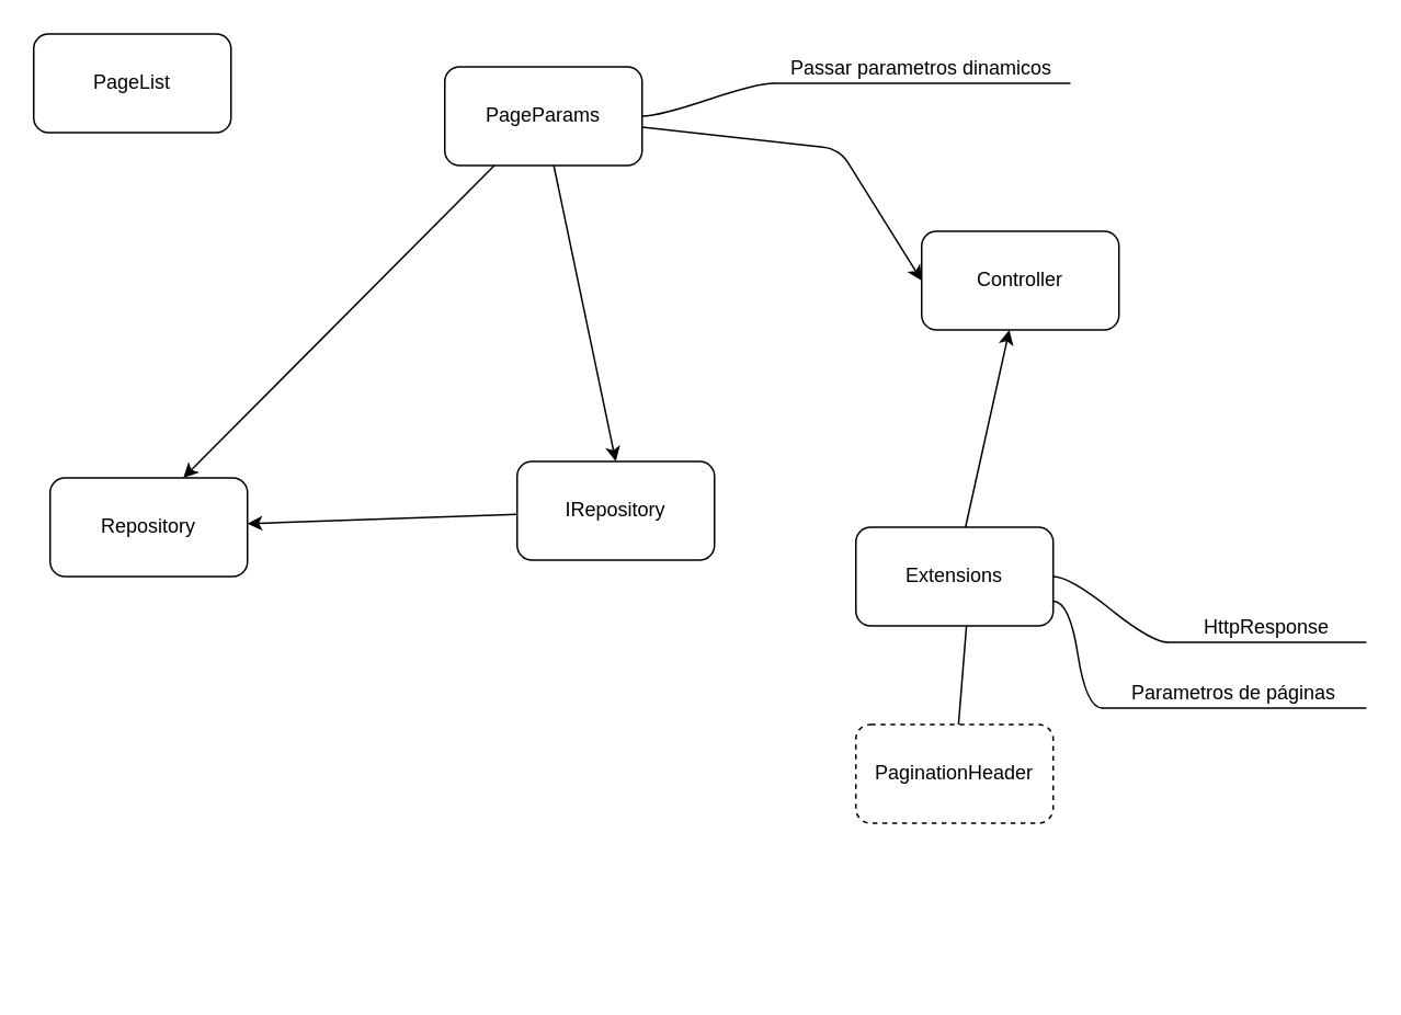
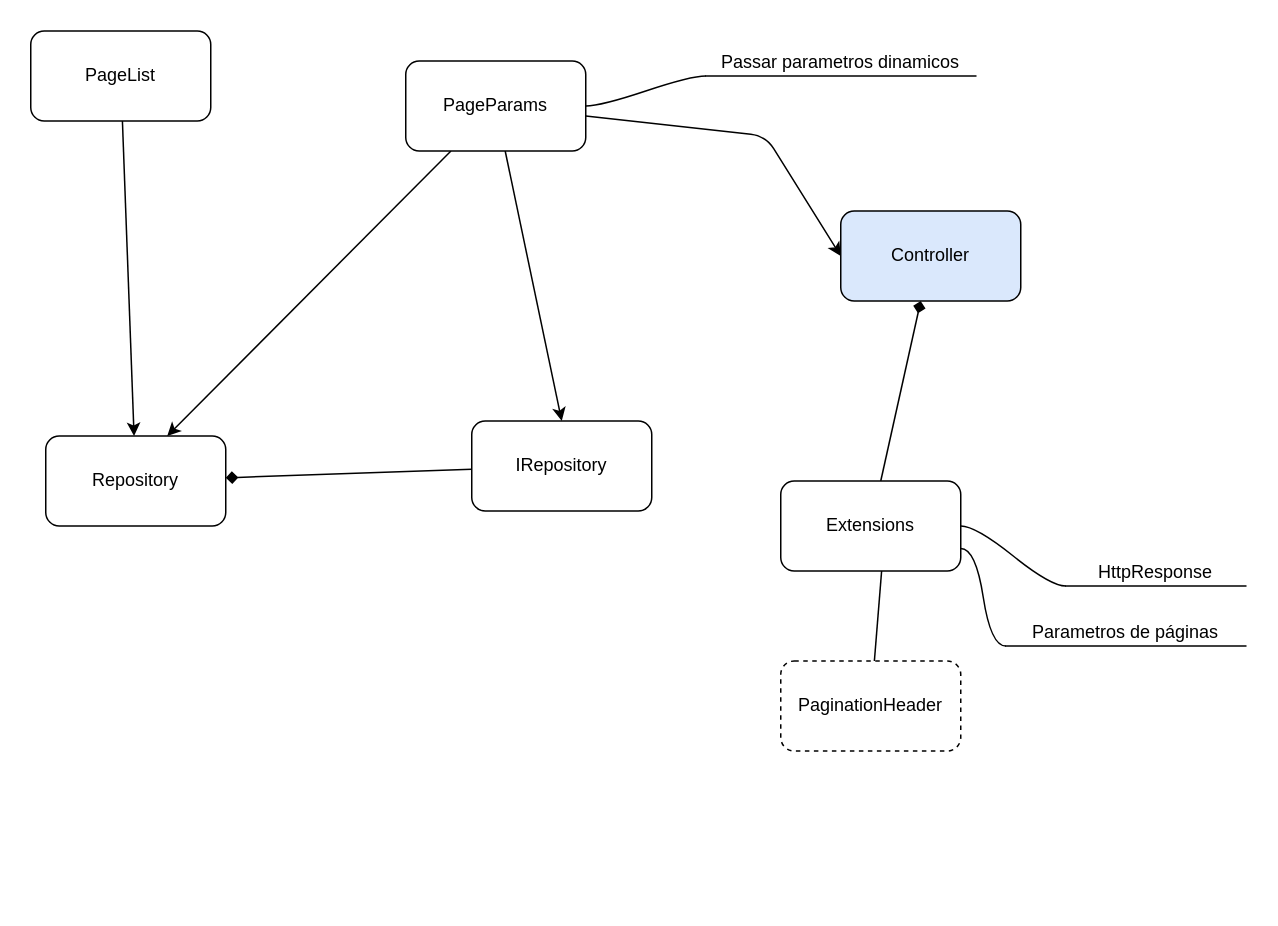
- <mxCell id="14" value="Controller" style="rounded=1;whiteSpace=wrap;html=1;" vertex="1" parent="1"><mxGeometry x="560" y="140" width="120" height="60" as="geometry" /></mxCell>
+ <mxCell id="14" value="Controller" style="rounded=1;whiteSpace=wrap;html=1;fillColor=#dae8fc;" vertex="1" parent="1"><mxGeometry x="560" y="140" width="120" height="60" as="geometry" /></mxCell>
+ <mxCell id="3" value="" style="edgeStyle=none;html=1;" parent="1" source="4" target="5" edge="1"><mxGeometry relative="1" as="geometry" /></mxCell>
- <mxCell id="17" style="edgeStyle=none;html=1;" edge="1" parent="1" source="18" target="14"><mxGeometry relative="1" as="geometry" /></mxCell>
+ <mxCell id="17" style="edgeStyle=none;html=1;endArrow=diamond;" edge="1" parent="1" source="18" target="14"><mxGeometry relative="1" as="geometry" /></mxCell>
- <mxCell id="6" style="edgeStyle=none;html=1;" parent="1" source="7" target="5" edge="1"><mxGeometry relative="1" as="geometry" /></mxCell>
+ <mxCell id="6" style="edgeStyle=none;html=1;endArrow=diamond;" parent="1" source="7" target="5" edge="1"><mxGeometry relative="1" as="geometry" /></mxCell>
